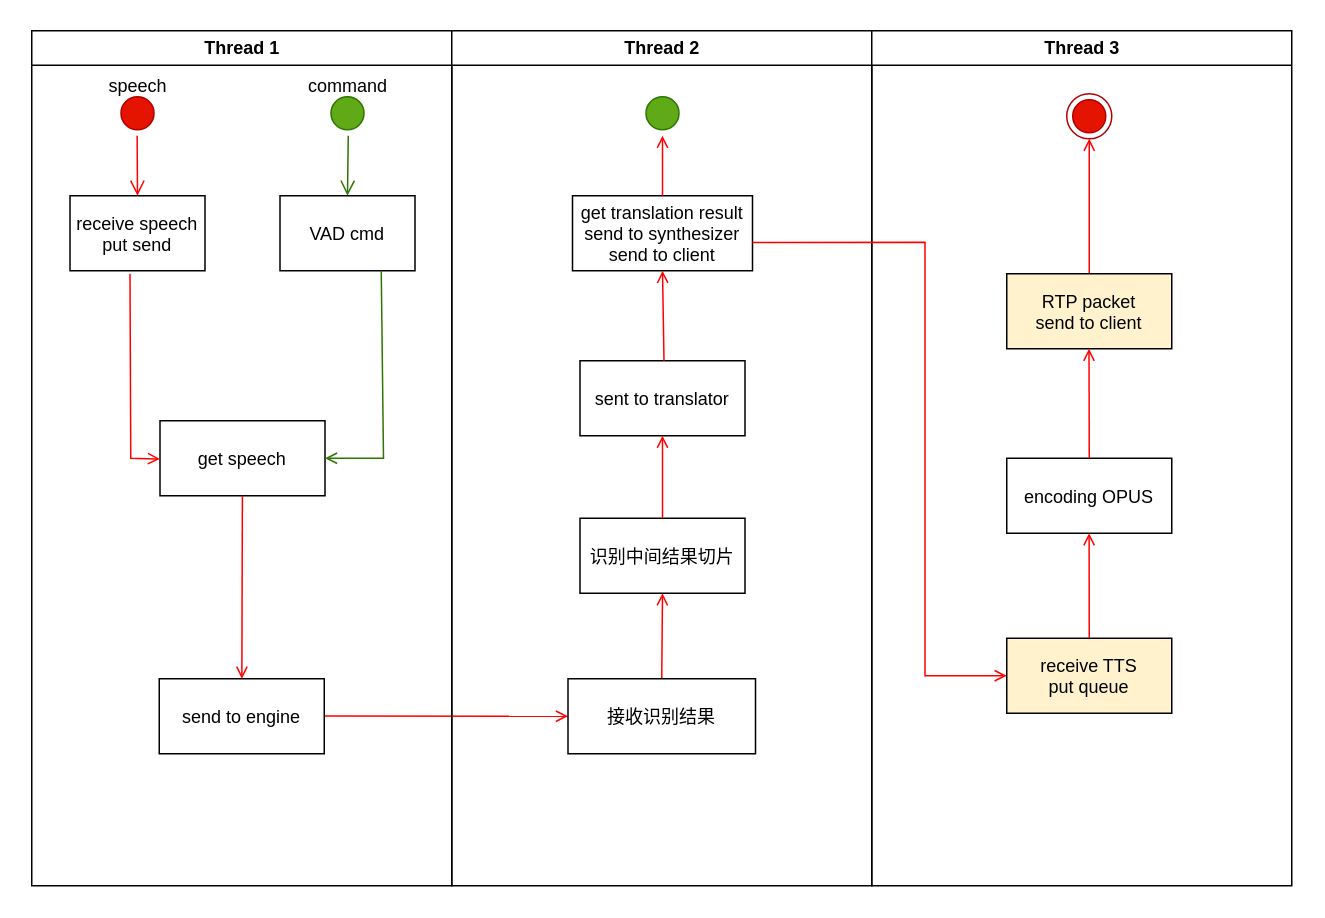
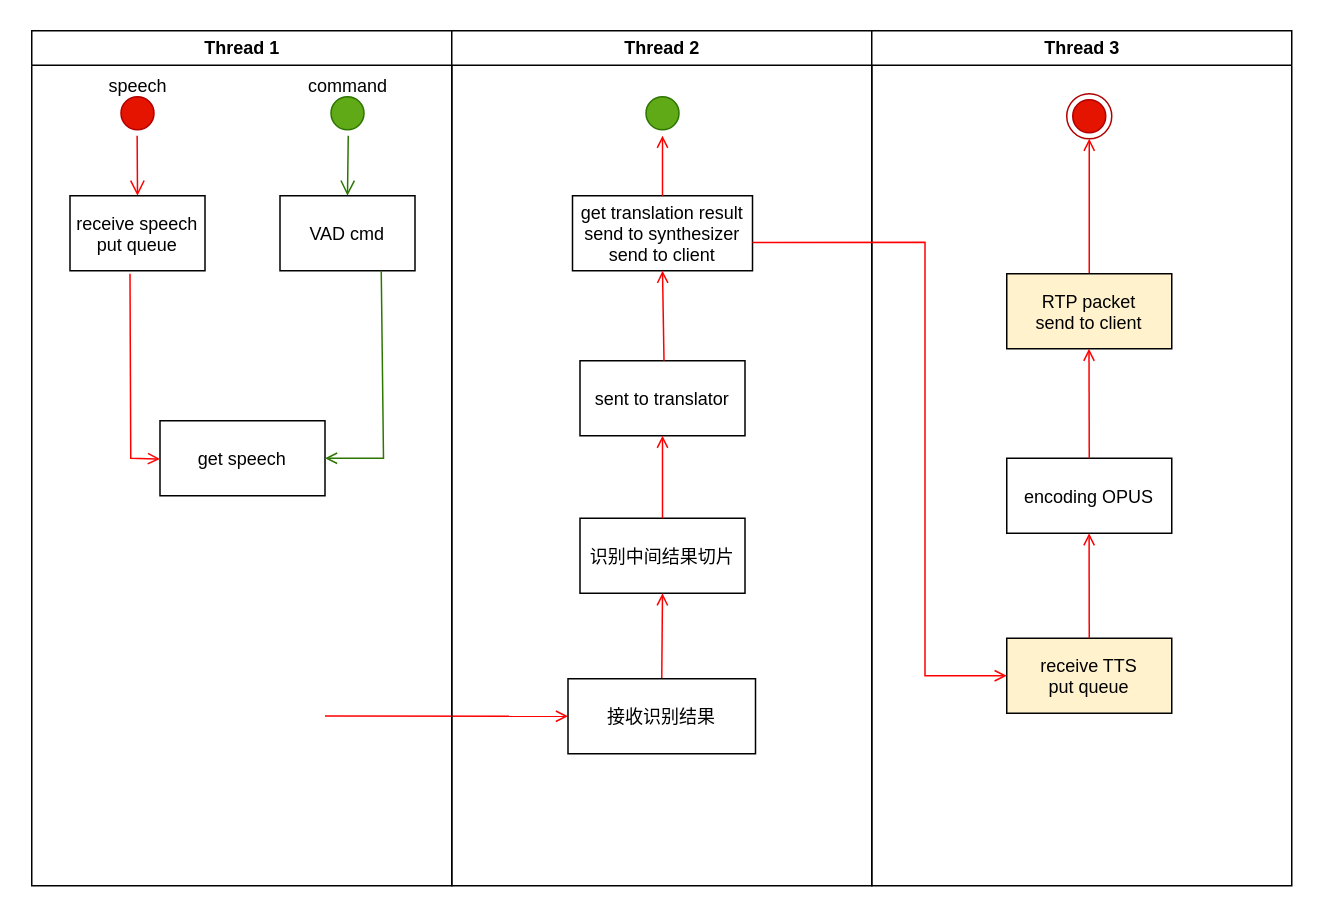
- <mxCell id="5" value="receive speech&#10;put send" style="" parent="2" vertex="1"><mxGeometry x="25.5" y="110" width="90" height="50" as="geometry" /></mxCell>
+ <mxCell id="5" value="receive speech&#10;put queue" style="" parent="2" vertex="1"><mxGeometry x="25.5" y="110" width="90" height="50" as="geometry" /></mxCell>
- <mxCell id="9" value="" style="endArrow=open;strokeColor=#FF0000;endFill=1;rounded=0" parent="2" source="6" target="8" edge="1"><mxGeometry relative="1" as="geometry" /></mxCell>
- <mxCell id="8" value="send to engine" style="" parent="2" vertex="1"><mxGeometry x="85" y="432" width="110" height="50" as="geometry" /></mxCell>
